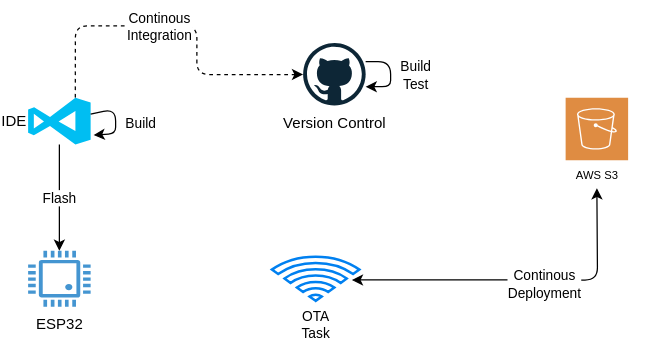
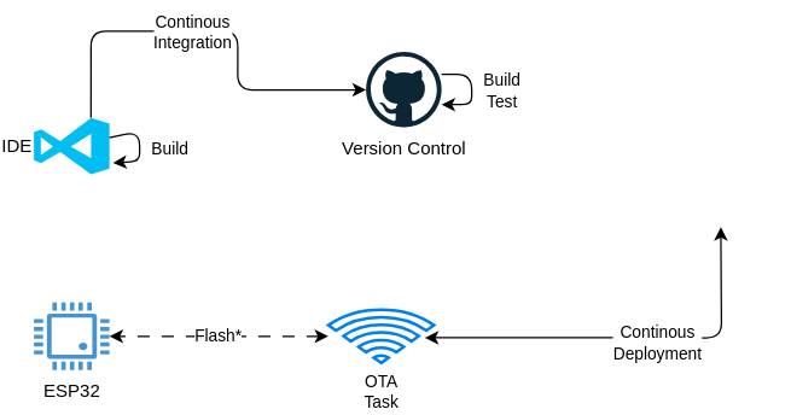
- <mxCell id="6" style="edgeStyle=orthogonalEdgeStyle;html=1;exitX=0.755;exitY=0;exitDx=0;exitDy=0;exitPerimeter=0;strokeColor=default;dashed=1;" edge="1" parent="1" source="8" target="10"><mxGeometry relative="1" as="geometry"><Array as="points"><mxPoint x="58" y="20" /><mxPoint x="155" y="20" /><mxPoint x="155" y="59" /></Array></mxGeometry></mxCell>
+ <mxCell id="6" style="edgeStyle=orthogonalEdgeStyle;html=1;exitX=0.755;exitY=0;exitDx=0;exitDy=0;exitPerimeter=0;strokeColor=default;" edge="1" parent="1" source="8" target="10"><mxGeometry relative="1" as="geometry"><Array as="points"><mxPoint x="58" y="20" /><mxPoint x="155" y="20" /><mxPoint x="155" y="59" /></Array></mxGeometry></mxCell>
- <mxCell id="12" value="AWS S3" style="sketch=0;pointerEvents=1;shadow=0;dashed=0;html=1;strokeColor=none;fillColor=#DF8C42;labelPosition=center;verticalLabelPosition=bottom;verticalAlign=top;align=center;outlineConnect=0;shape=mxgraph.veeam2.aws_s3;fontSize=9;aspect=fixed;" vertex="1" parent="1"><mxGeometry x="450" y="77.5" width="50" height="50" as="geometry" /></mxCell>
- <mxCell id="5" value="Flash" style="edgeStyle=none;html=1;" edge="1" parent="1" source="8" target="4"><mxGeometry relative="1" as="geometry" /></mxCell>
+ <mxCell id="13" value="Flash*" style="edgeStyle=orthogonalEdgeStyle;html=1;strokeColor=default;fontSize=11;startArrow=classic;startFill=1;dashed=1;dashPattern=8 8;" edge="1" parent="1" source="14" target="4"><mxGeometry relative="1" as="geometry" /></mxCell>
